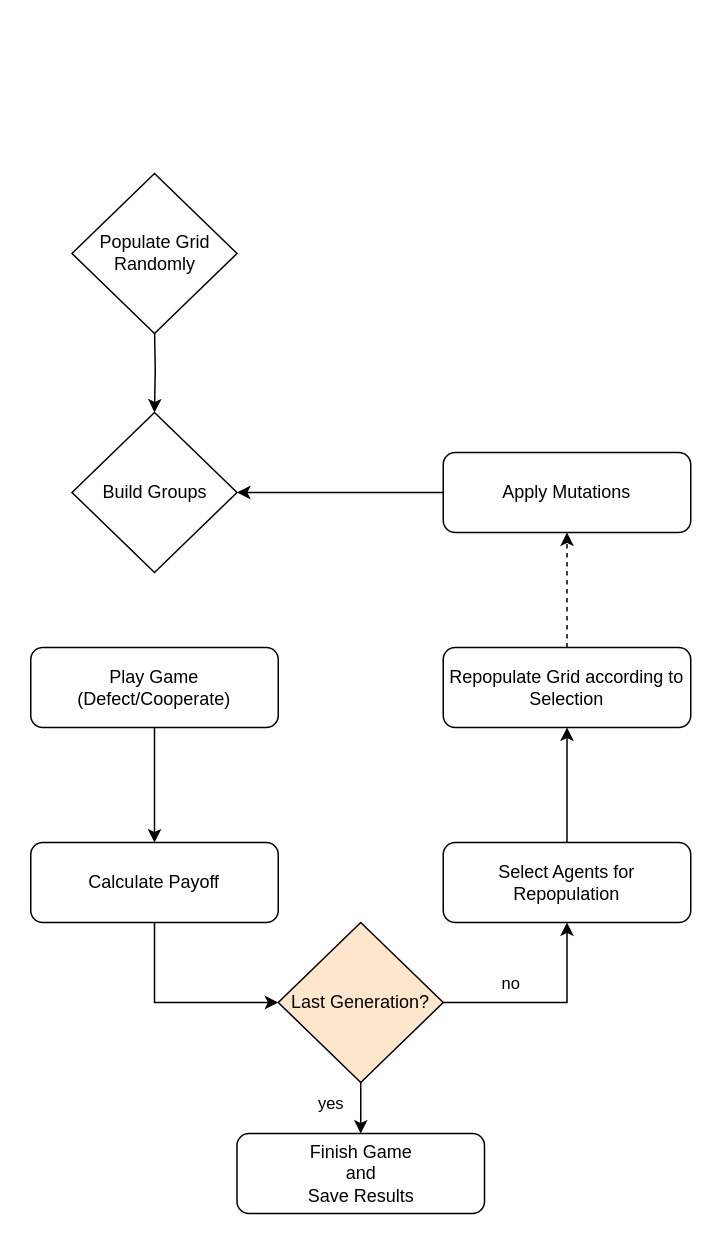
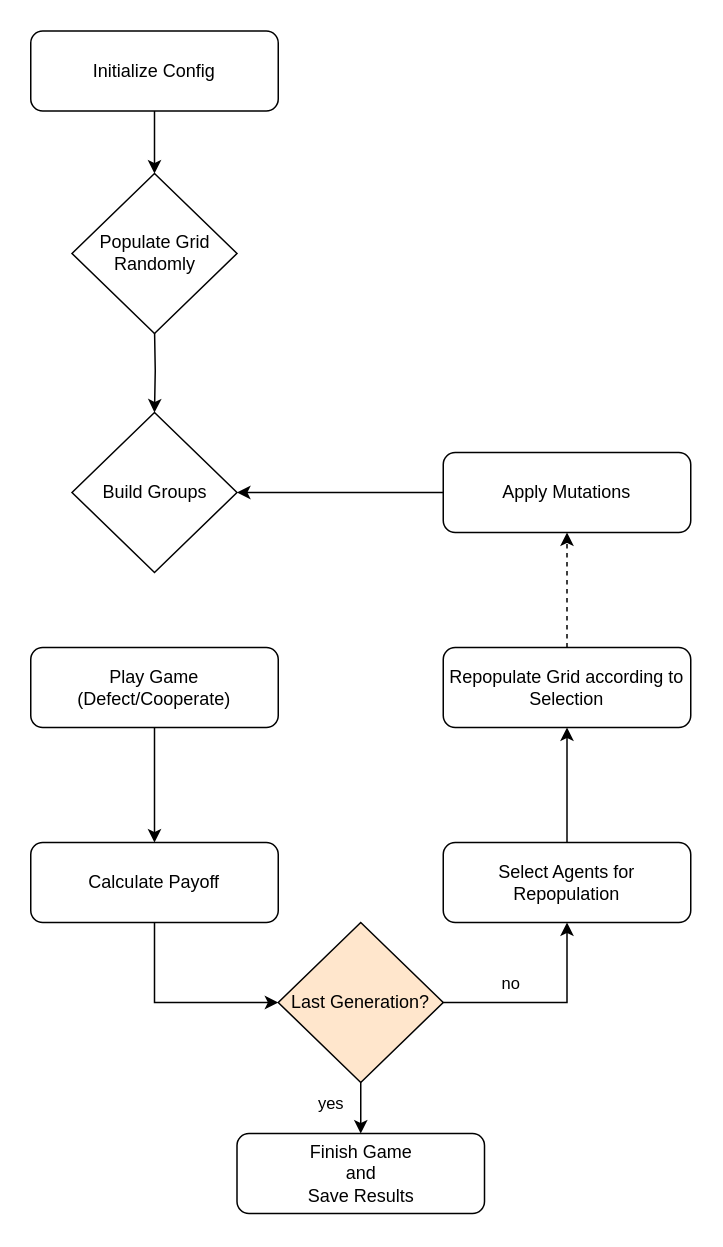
+ <mxCell id="3" value="Initialize Config" style="rounded=1;whiteSpace=wrap;html=1;" vertex="1" parent="1"><mxGeometry x="20" y="20" width="165" height="53.333" as="geometry" /></mxCell>
+ <mxCell id="2" style="edgeStyle=orthogonalEdgeStyle;rounded=0;orthogonalLoop=1;jettySize=auto;html=1;exitX=0.5;exitY=1;exitDx=0;exitDy=0;entryX=0.5;entryY=0;entryDx=0;entryDy=0;" edge="1" parent="1" source="3" target="15"><mxGeometry relative="1" as="geometry" /></mxCell>
